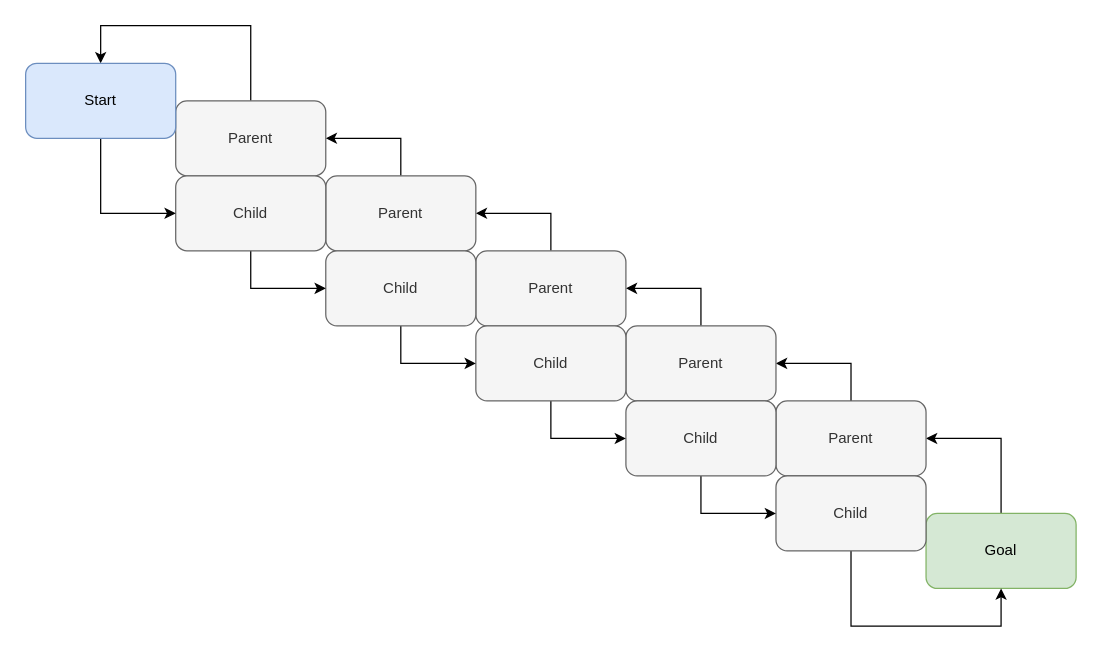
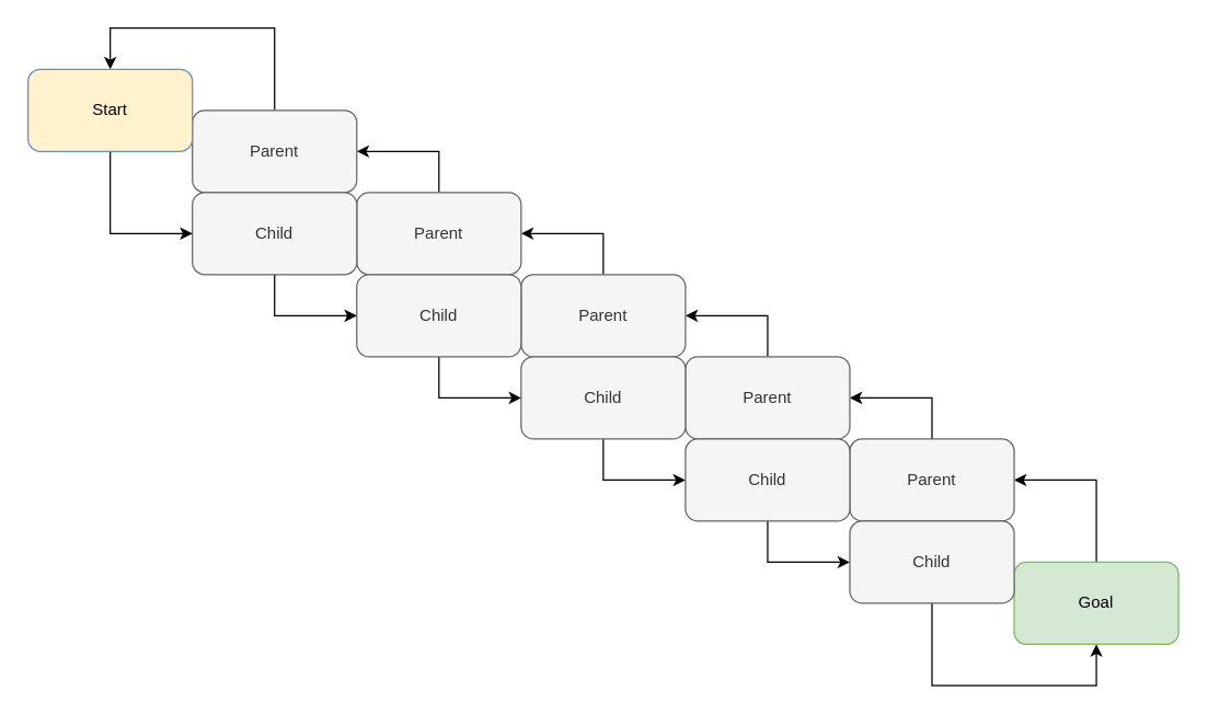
- <mxCell id="25" value="Start" style="rounded=1;whiteSpace=wrap;html=1;fillColor=#dae8fc;strokeColor=#6c8ebf;" vertex="1" parent="1"><mxGeometry y="50" width="120" height="60" as="geometry" x="20" /></mxCell>
+ <mxCell id="25" value="Start" style="rounded=1;whiteSpace=wrap;html=1;fillColor=#fff2cc;strokeColor=#6c8ebf;" vertex="1" parent="1"><mxGeometry y="50" width="120" height="60" as="geometry" x="20" /></mxCell>
